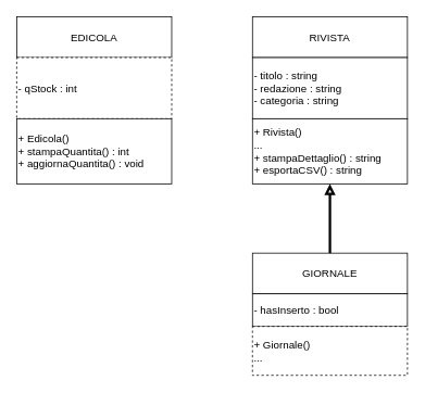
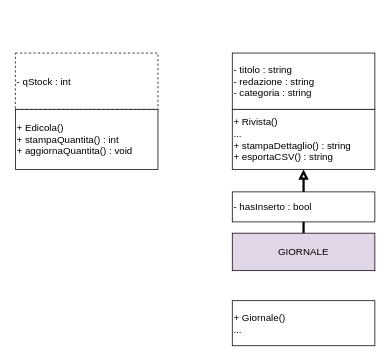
- <mxCell id="9" value="&lt;div style=&quot;font-size: 13px;&quot;&gt;EDICOLA&lt;/div&gt;" style="rounded=0;whiteSpace=wrap;html=1;fontSize=13;" vertex="1" parent="1"><mxGeometry x="20" y="20" width="190" height="50" as="geometry" /></mxCell>
- <mxCell id="6" value="&lt;div style=&quot;font-size: 13px;&quot;&gt;RIVISTA&lt;/div&gt;" style="rounded=0;whiteSpace=wrap;html=1;fontSize=13;" parent="1" vertex="1"><mxGeometry x="309" y="20" width="190" height="50" as="geometry" /></mxCell>
- <mxCell id="3" value="&lt;div style=&quot;font-size: 13px;&quot;&gt;GIORNALE&lt;/div&gt;" style="rounded=0;whiteSpace=wrap;html=1;fontSize=13;" parent="1" vertex="1"><mxGeometry x="309" y="310" width="190" height="50" as="geometry" /></mxCell>
+ <mxCell id="3" value="&lt;div style=&quot;font-size: 13px;&quot;&gt;GIORNALE&lt;/div&gt;" style="rounded=0;whiteSpace=wrap;html=1;fontSize=13;fillColor=#e1d5e7;" parent="1" vertex="1"><mxGeometry x="309" y="310" width="190" height="50" as="geometry" /></mxCell>
- <mxCell id="4" value="&lt;span style=&quot;background-color: initial;&quot;&gt;- hasInserto : bool&lt;/span&gt;" style="rounded=0;whiteSpace=wrap;html=1;fontSize=13;align=left;" parent="1" vertex="1"><mxGeometry x="309" y="360" width="190" height="40" as="geometry" /></mxCell>
+ <mxCell id="4" value="&lt;span style=&quot;background-color: initial;&quot;&gt;- hasInserto : bool&lt;/span&gt;" style="rounded=0;whiteSpace=wrap;html=1;fontSize=13;align=left;" parent="1" vertex="1"><mxGeometry x="309" y="255" width="190" height="40" as="geometry" /></mxCell>
- <mxCell id="5" value="&lt;div style=&quot;font-size: 13px;&quot;&gt;+ Giornale()&lt;/div&gt;&lt;div style=&quot;font-size: 13px;&quot;&gt;...&lt;/div&gt;" style="rounded=0;whiteSpace=wrap;html=1;fontSize=13;align=left;dashed=1;" parent="1" vertex="1"><mxGeometry x="309" y="400" width="190" height="60" as="geometry" /></mxCell>
+ <mxCell id="5" value="&lt;div style=&quot;font-size: 13px;&quot;&gt;+ Giornale()&lt;/div&gt;&lt;div style=&quot;font-size: 13px;&quot;&gt;...&lt;/div&gt;" style="rounded=0;whiteSpace=wrap;html=1;fontSize=13;align=left;" parent="1" vertex="1"><mxGeometry x="309" y="400" width="190" height="60" as="geometry" /></mxCell>
